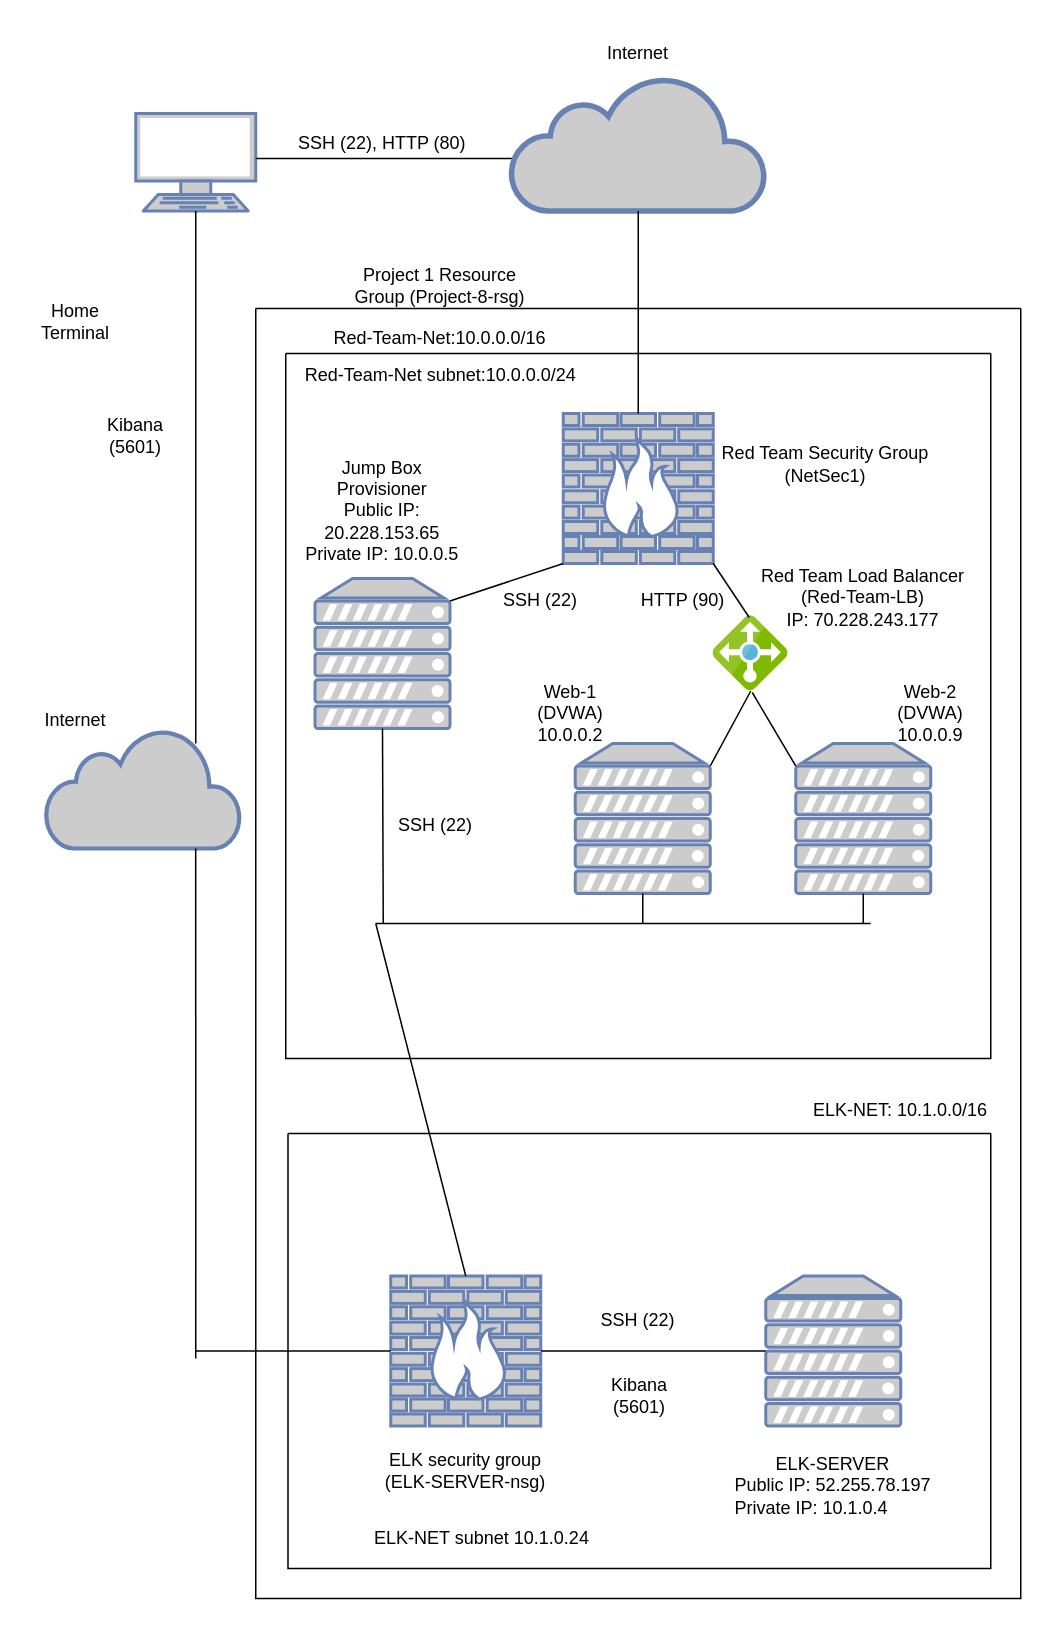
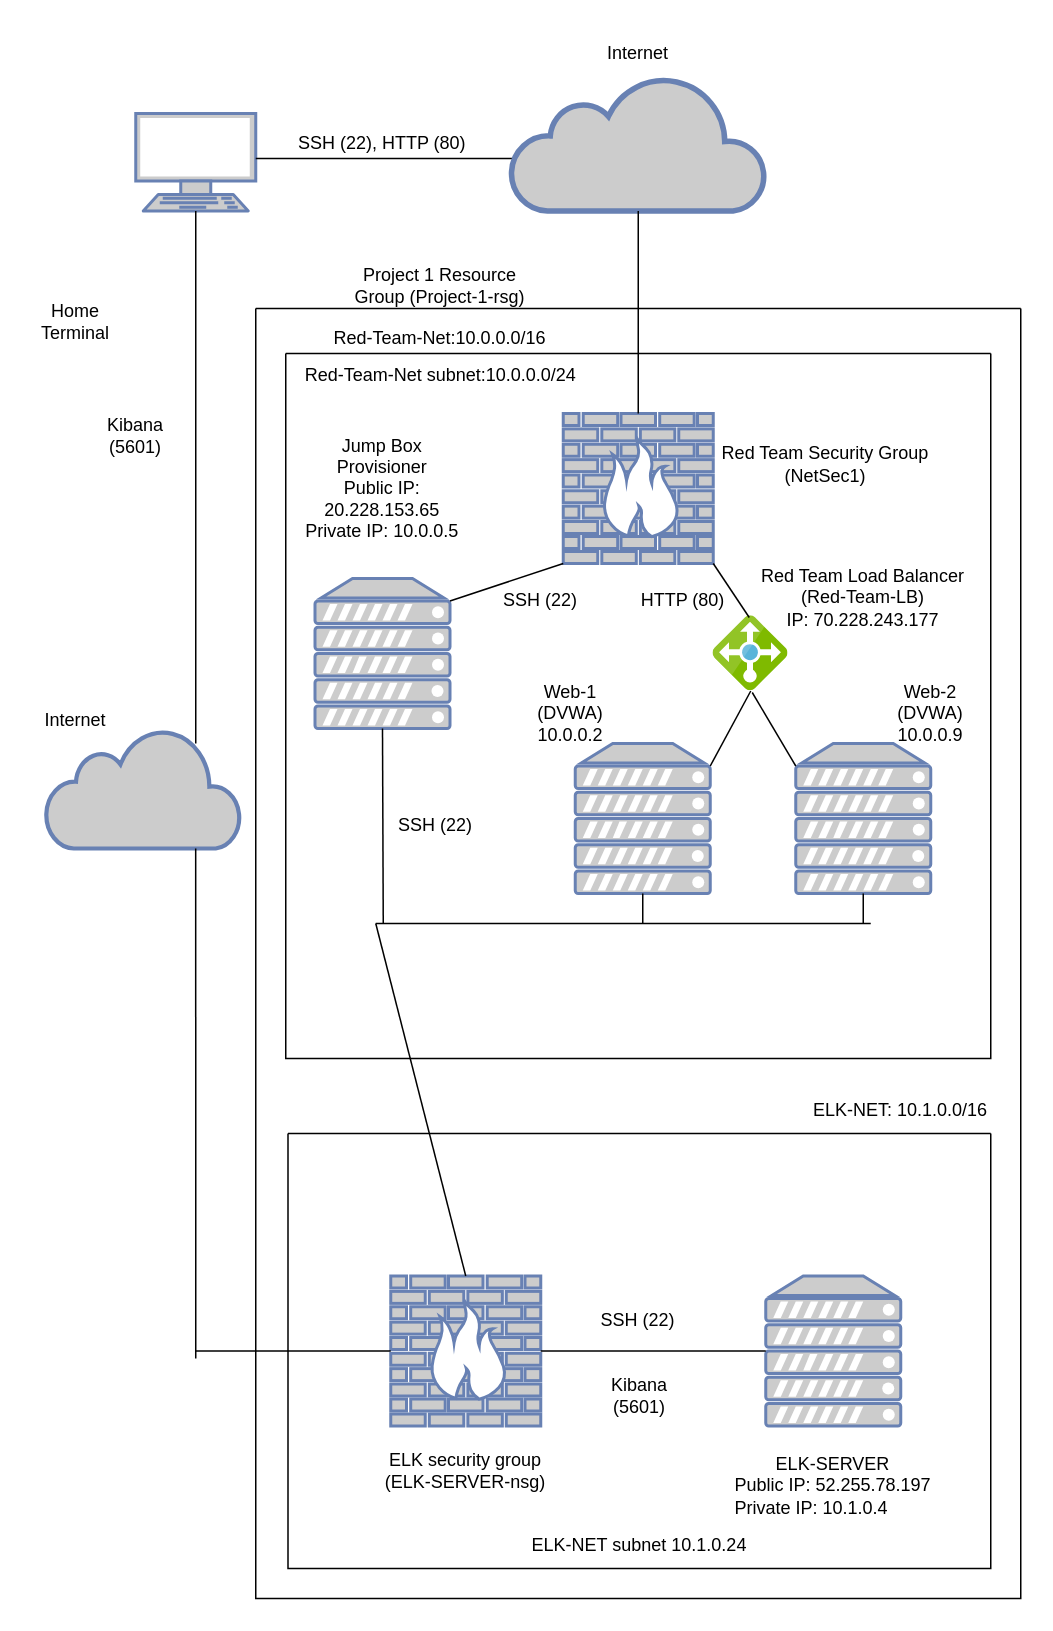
- <mxCell id="8" value="Project 1 Resource Group (Project-8-rsg)" style="text;html=1;strokeColor=none;fillColor=none;align=center;verticalAlign=middle;whiteSpace=wrap;rounded=0;" parent="1" vertex="1"><mxGeometry x="228" y="175" width="130" height="30" as="geometry" /></mxCell>
+ <mxCell id="8" value="Project 1 Resource Group (Project-1-rsg)" style="text;html=1;strokeColor=none;fillColor=none;align=center;verticalAlign=middle;whiteSpace=wrap;rounded=0;" parent="1" vertex="1"><mxGeometry x="228" y="175" width="130" height="30" as="geometry" /></mxCell>
- <mxCell id="13" value="Jump Box Provisioner&lt;br&gt;Public IP: 20.228.153.65&lt;br&gt;Private IP: 10.0.0.5" style="text;html=1;strokeColor=none;fillColor=none;align=center;verticalAlign=middle;whiteSpace=wrap;rounded=0;" parent="12" vertex="1"><mxGeometry x="7" y="60" width="115" height="90" as="geometry" /></mxCell>
+ <mxCell id="13" value="Jump Box Provisioner&lt;br&gt;Public IP: 20.228.153.65&lt;br&gt;Private IP: 10.0.0.5" style="text;html=1;strokeColor=none;fillColor=none;align=center;verticalAlign=middle;whiteSpace=wrap;rounded=0;" parent="12" vertex="1"><mxGeometry x="7" y="45" width="115" height="90" as="geometry" /></mxCell>
- <mxCell id="19" value="HTTP (90)" style="text;html=1;strokeColor=none;fillColor=none;align=center;verticalAlign=middle;whiteSpace=wrap;rounded=0;" parent="12" vertex="1"><mxGeometry x="235" y="150" width="60" height="30" as="geometry" /></mxCell>
+ <mxCell id="19" value="HTTP (80)" style="text;html=1;strokeColor=none;fillColor=none;align=center;verticalAlign=middle;whiteSpace=wrap;rounded=0;" parent="12" vertex="1"><mxGeometry x="235" y="150" width="60" height="30" as="geometry" /></mxCell>
- <mxCell id="35" value="ELK-NET subnet 10.1.0.24" style="text;html=1;strokeColor=none;fillColor=none;align=center;verticalAlign=middle;whiteSpace=wrap;rounded=0;" vertex="1" parent="34"><mxGeometry x="49.25" y="255" width="160" height="30" as="geometry" /></mxCell>
+ <mxCell id="35" value="ELK-NET subnet 10.1.0.24" style="text;html=1;strokeColor=none;fillColor=none;align=center;verticalAlign=middle;whiteSpace=wrap;rounded=0;" vertex="1" parent="34"><mxGeometry x="154.25" y="260" width="160" height="30" as="geometry" /></mxCell>
